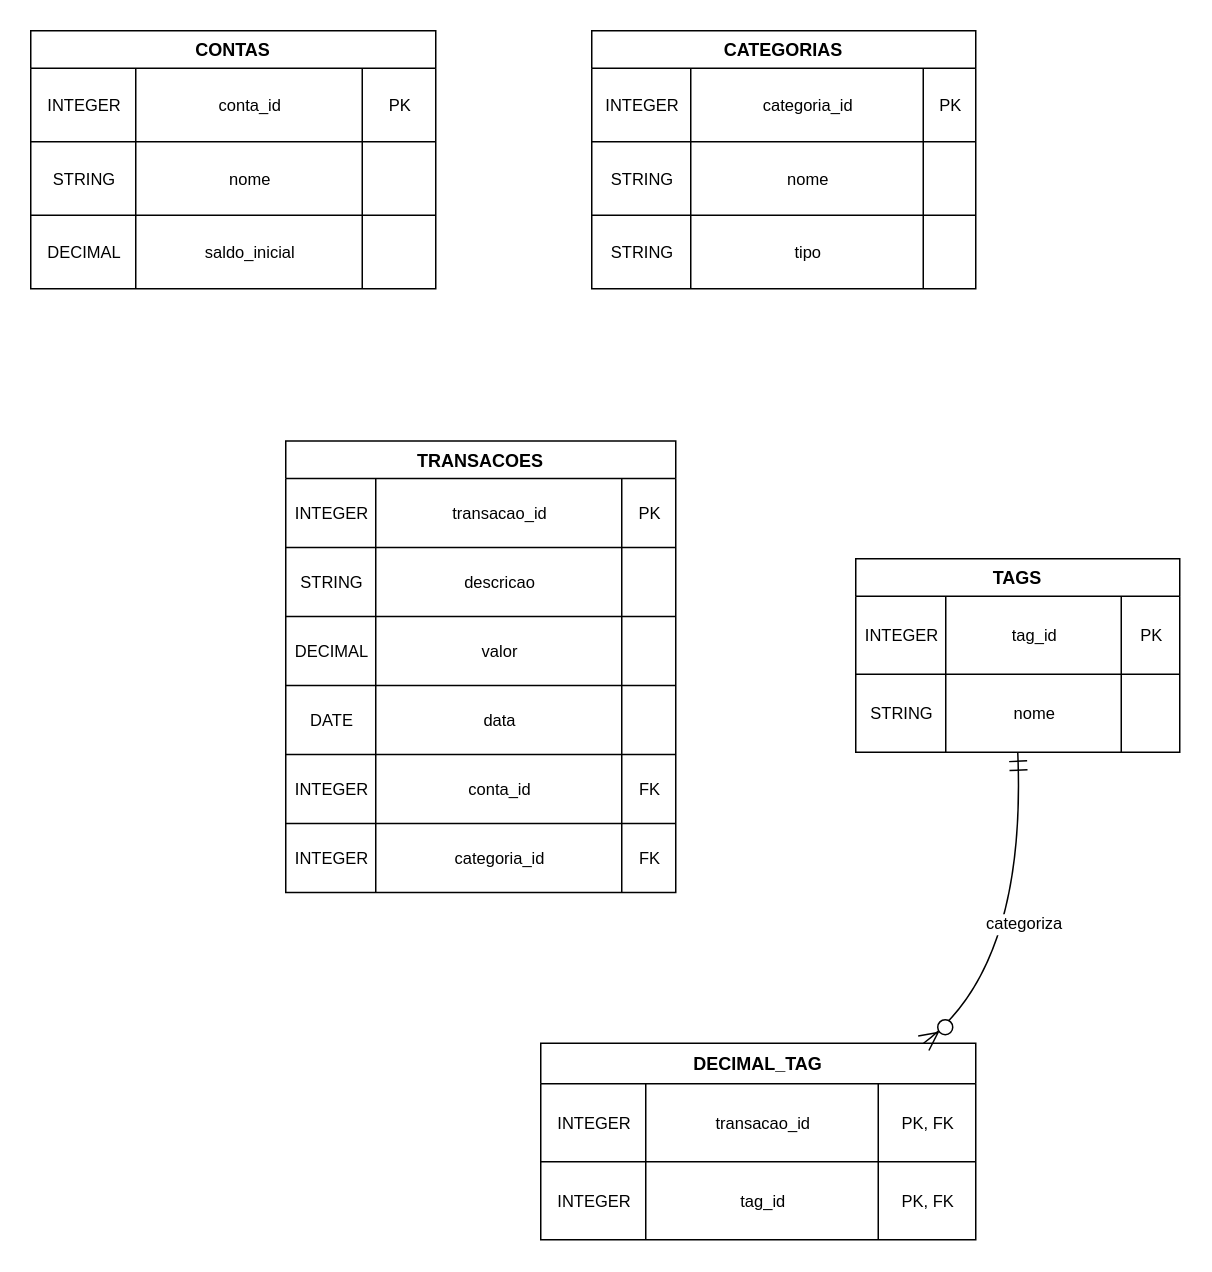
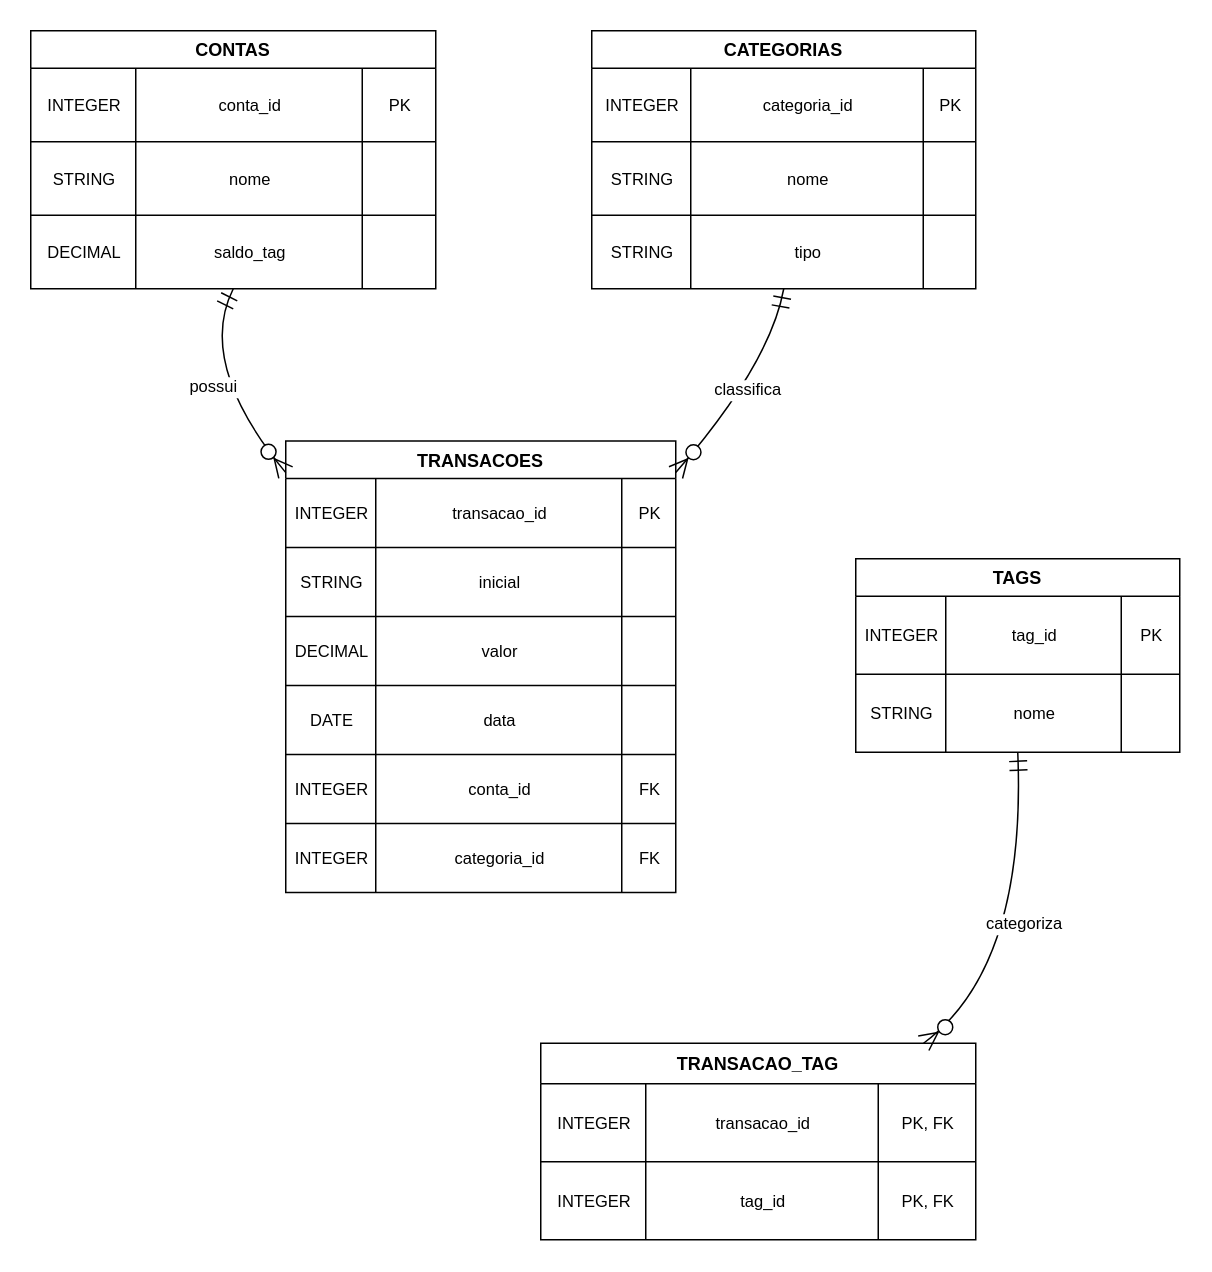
- <mxCell id="13" value="saldo_inicial" style="shape=partialRectangle;connectable=0;fillColor=none;top=0;left=0;bottom=0;right=0;align=center;spacingLeft=2;overflow=hidden;fontSize=11;" parent="11" vertex="1"><mxGeometry x="70" width="151" height="49" as="geometry"><mxRectangle width="151" height="49" as="alternateBounds" /></mxGeometry></mxCell>
+ <mxCell id="13" value="saldo_tag" style="shape=partialRectangle;connectable=0;fillColor=none;top=0;left=0;bottom=0;right=0;align=center;spacingLeft=2;overflow=hidden;fontSize=11;" parent="11" vertex="1"><mxGeometry x="70" width="151" height="49" as="geometry"><mxRectangle width="151" height="49" as="alternateBounds" /></mxGeometry></mxCell>
+ <mxCell id="71" value="possui" style="curved=1;startArrow=ERmandOne;startSize=10;;endArrow=ERzeroToMany;endSize=10;;exitX=0.5;exitY=1;entryX=0;entryY=0.07;" parent="1" source="2" target="37" edge="1"><mxGeometry relative="1" as="geometry"><Array as="points"><mxPoint x="130" y="242" /></Array></mxGeometry></mxCell>
+ <mxCell id="72" value="classifica" style="curved=1;startArrow=ERmandOne;startSize=10;;endArrow=ERzeroToMany;endSize=10;;exitX=0.5;exitY=1;entryX=1;entryY=0.07;" parent="1" source="15" target="37" edge="1"><mxGeometry relative="1" as="geometry"><Array as="points"><mxPoint x="513" y="242" /></Array></mxGeometry></mxCell>
- <mxCell id="44" value="descricao" style="shape=partialRectangle;connectable=0;fillColor=none;top=0;left=0;bottom=0;right=0;align=center;spacingLeft=2;overflow=hidden;fontSize=11;" parent="42" vertex="1"><mxGeometry x="60" width="164" height="46" as="geometry"><mxRectangle width="164" height="46" as="alternateBounds" /></mxGeometry></mxCell>
+ <mxCell id="44" value="inicial" style="shape=partialRectangle;connectable=0;fillColor=none;top=0;left=0;bottom=0;right=0;align=center;spacingLeft=2;overflow=hidden;fontSize=11;" parent="42" vertex="1"><mxGeometry x="60" width="164" height="46" as="geometry"><mxRectangle width="164" height="46" as="alternateBounds" /></mxGeometry></mxCell>
- <mxCell id="62" value="DECIMAL_TAG" style="shape=table;startSize=27;container=1;collapsible=0;childLayout=tableLayout;fixedRows=1;rowLines=1;fontStyle=1;align=center;resizeLast=1;" parent="1" vertex="1"><mxGeometry x="360" y="695" width="290" height="131" as="geometry" /></mxCell>
+ <mxCell id="62" value="TRANSACAO_TAG" style="shape=table;startSize=27;container=1;collapsible=0;childLayout=tableLayout;fixedRows=1;rowLines=1;fontStyle=1;align=center;resizeLast=1;" parent="1" vertex="1"><mxGeometry x="360" y="695" width="290" height="131" as="geometry" /></mxCell>
